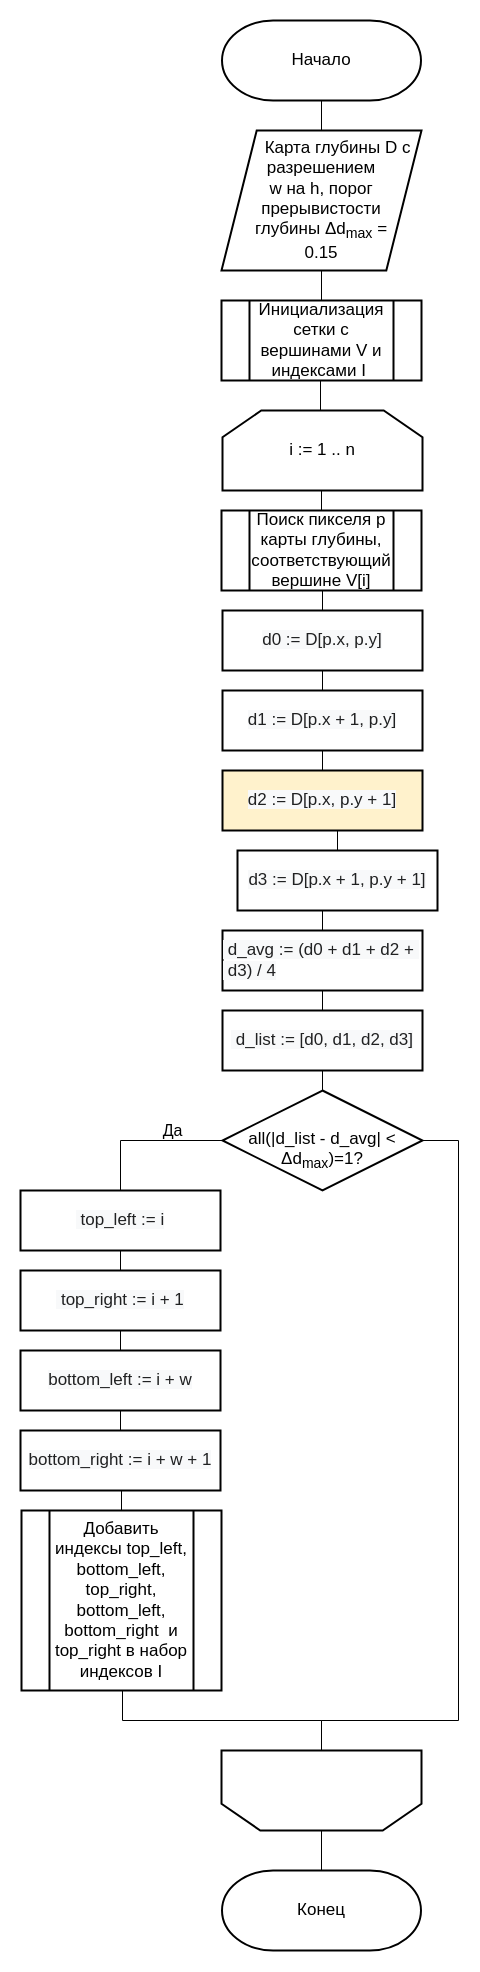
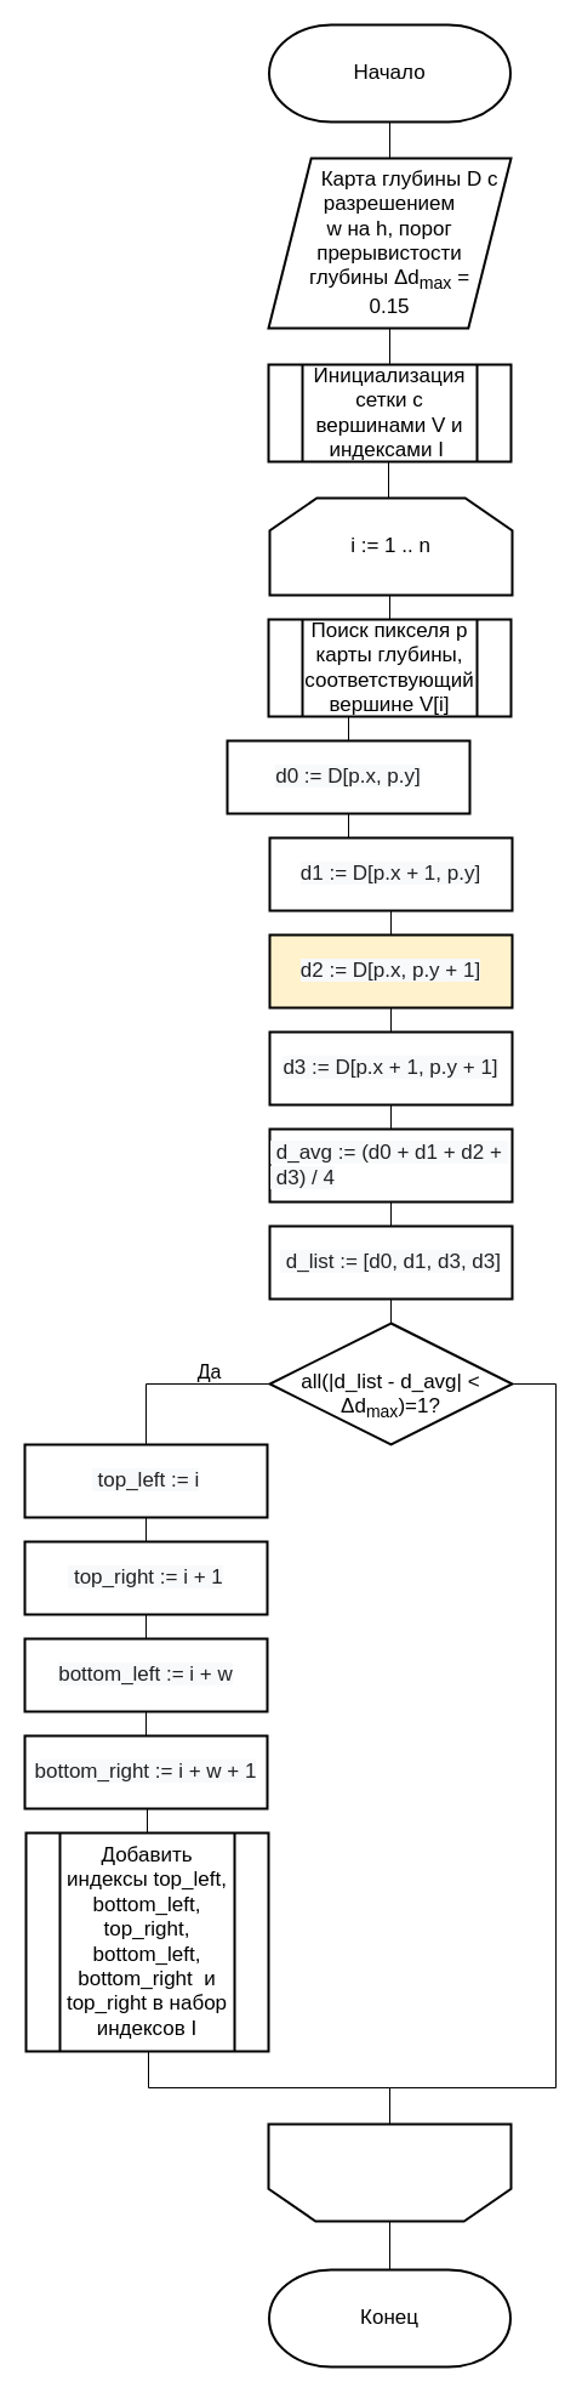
- <mxCell id="9" value="&lt;div style=&quot;text-align: left;&quot;&gt;&lt;font face=&quot;sans-serif&quot; color=&quot;#202122&quot;&gt;&lt;span style=&quot;background-color: rgb(248, 249, 250);&quot;&gt;d0 := D[p.x, p.y]&lt;/span&gt;&lt;/font&gt;&lt;/div&gt;" style="rounded=0;whiteSpace=wrap;html=1;absoluteArcSize=1;arcSize=14;strokeWidth=2;fontSize=17;fontStyle=0" parent="1" vertex="1"><mxGeometry x="222" y="610" width="200" height="60" as="geometry" /></mxCell>
+ <mxCell id="9" value="&lt;div style=&quot;text-align: left;&quot;&gt;&lt;font face=&quot;sans-serif&quot; color=&quot;#202122&quot;&gt;&lt;span style=&quot;background-color: rgb(248, 249, 250);&quot;&gt;d0 := D[p.x, p.y]&lt;/span&gt;&lt;/font&gt;&lt;/div&gt;" style="rounded=0;whiteSpace=wrap;html=1;absoluteArcSize=1;arcSize=14;strokeWidth=2;fontSize=17;fontStyle=0" parent="1" vertex="1"><mxGeometry x="187" y="610" width="200" height="60" as="geometry" /></mxCell>
- <mxCell id="19" value="&lt;div style=&quot;text-align: left;&quot;&gt;&lt;font face=&quot;sans-serif&quot; color=&quot;#202122&quot;&gt;&lt;span style=&quot;background-color: rgb(248, 249, 250);&quot;&gt;d3 := D[p.x + 1, p.y + 1]&lt;/span&gt;&lt;/font&gt;&lt;/div&gt;" style="rounded=0;whiteSpace=wrap;html=1;absoluteArcSize=1;arcSize=14;strokeWidth=2;fontSize=17;fontStyle=0" parent="1" vertex="1"><mxGeometry x="237" y="850" width="200" height="60" as="geometry" /></mxCell>
+ <mxCell id="19" value="&lt;div style=&quot;text-align: left;&quot;&gt;&lt;font face=&quot;sans-serif&quot; color=&quot;#202122&quot;&gt;&lt;span style=&quot;background-color: rgb(248, 249, 250);&quot;&gt;d3 := D[p.x + 1, p.y + 1]&lt;/span&gt;&lt;/font&gt;&lt;/div&gt;" style="rounded=0;whiteSpace=wrap;html=1;absoluteArcSize=1;arcSize=14;strokeWidth=2;fontSize=17;fontStyle=0" parent="1" vertex="1"><mxGeometry x="222" y="850" width="200" height="60" as="geometry" /></mxCell>
- <mxCell id="23" value="&lt;div style=&quot;text-align: left;&quot;&gt;&lt;font face=&quot;sans-serif&quot; color=&quot;#202122&quot;&gt;&lt;span style=&quot;background-color: rgb(248, 249, 250);&quot;&gt;&amp;nbsp;d_list := [d0, d1, d2, d3]&lt;/span&gt;&lt;/font&gt;&lt;/div&gt;" style="rounded=0;whiteSpace=wrap;html=1;absoluteArcSize=1;arcSize=14;strokeWidth=2;fontSize=17;fontStyle=0" parent="1" vertex="1"><mxGeometry x="222" y="1010" width="200" height="60" as="geometry" /></mxCell>
+ <mxCell id="23" value="&lt;div style=&quot;text-align: left;&quot;&gt;&lt;font face=&quot;sans-serif&quot; color=&quot;#202122&quot;&gt;&lt;span style=&quot;background-color: rgb(248, 249, 250);&quot;&gt;&amp;nbsp;d_list := [d0, d1, d3, d3]&lt;/span&gt;&lt;/font&gt;&lt;/div&gt;" style="rounded=0;whiteSpace=wrap;html=1;absoluteArcSize=1;arcSize=14;strokeWidth=2;fontSize=17;fontStyle=0" parent="1" vertex="1"><mxGeometry x="222" y="1010" width="200" height="60" as="geometry" /></mxCell>
